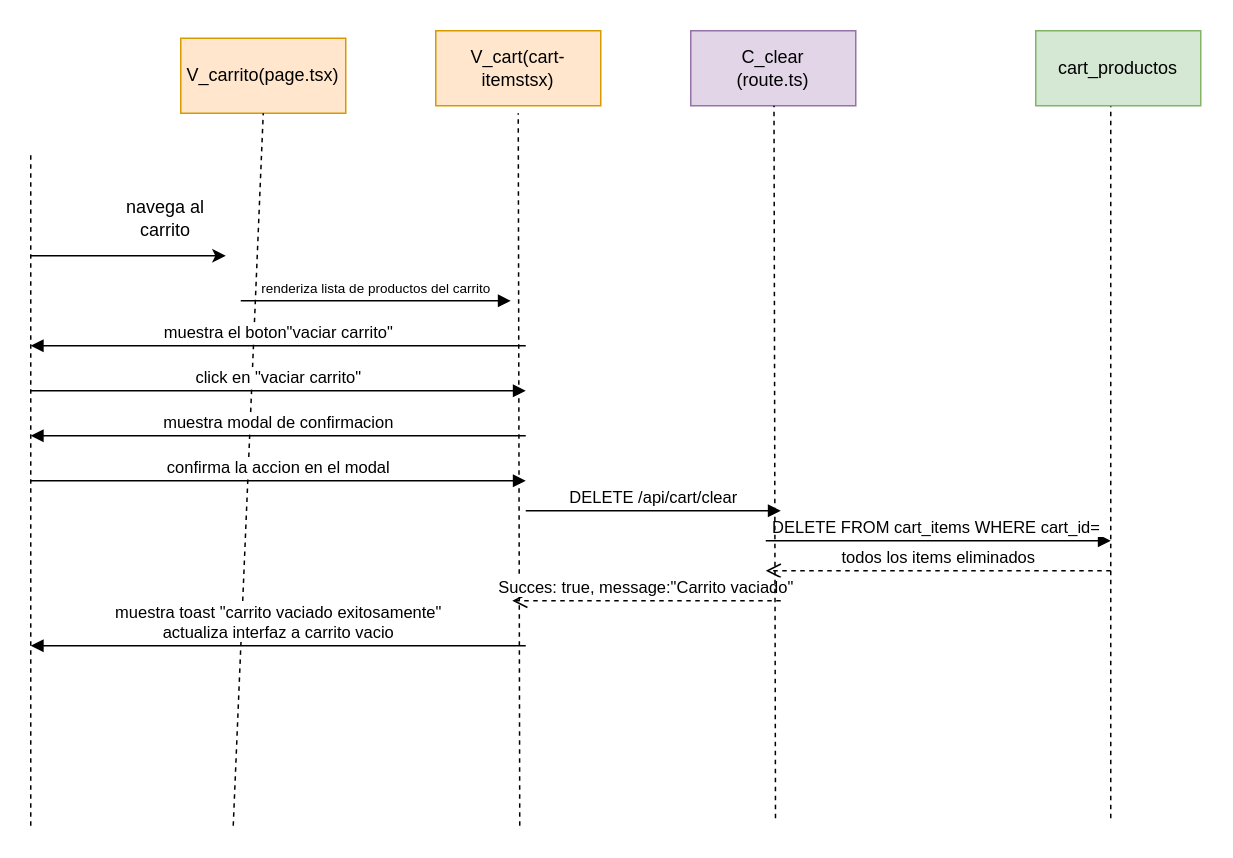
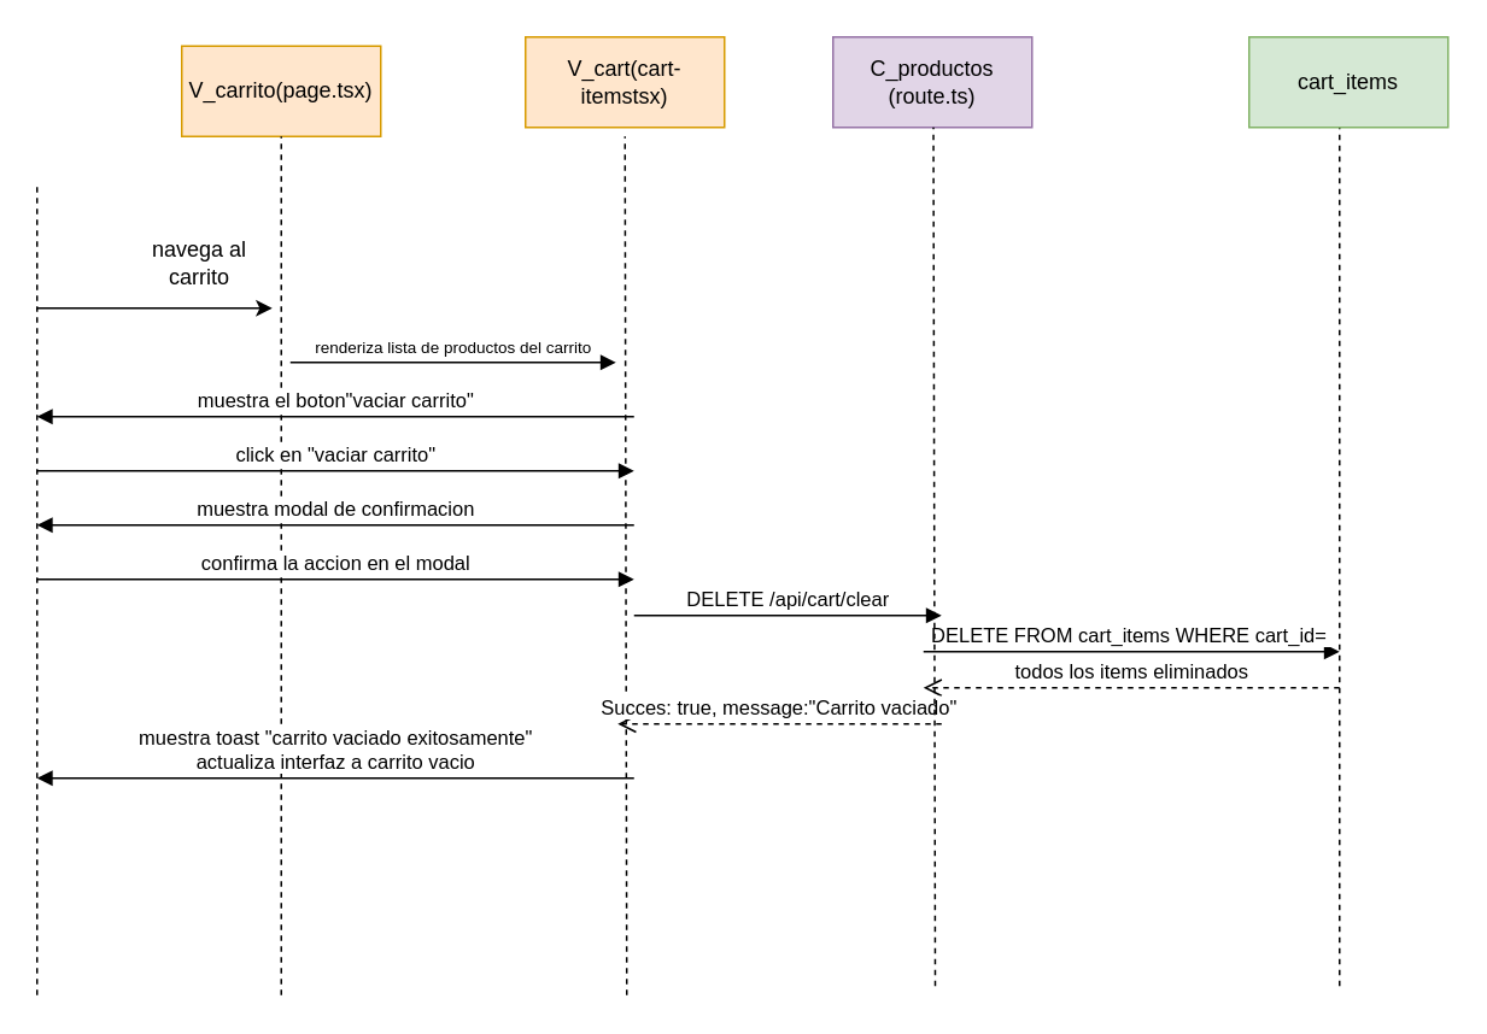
- <mxCell id="13" value="C_clear&lt;br&gt;(route.ts)" style="html=1;whiteSpace=wrap;fillColor=#e1d5e7;strokeColor=#9673a6;" vertex="1" parent="1"><mxGeometry x="460" y="20" width="110" height="50" as="geometry" /></mxCell>
+ <mxCell id="13" value="C_productos&lt;br&gt;(route.ts)" style="html=1;whiteSpace=wrap;fillColor=#e1d5e7;strokeColor=#9673a6;" vertex="1" parent="1"><mxGeometry x="460" y="20" width="110" height="50" as="geometry" /></mxCell>
- <mxCell id="10" value="cart_productos" style="html=1;whiteSpace=wrap;fillColor=#d5e8d4;strokeColor=#82b366;" vertex="1" parent="1"><mxGeometry x="690" y="20" width="110" height="50" as="geometry" /></mxCell>
+ <mxCell id="10" value="cart_items" style="html=1;whiteSpace=wrap;fillColor=#d5e8d4;strokeColor=#82b366;" vertex="1" parent="1"><mxGeometry x="690" y="20" width="110" height="50" as="geometry" /></mxCell>
- <mxCell id="2" value="V_carrito(page.tsx)" style="html=1;whiteSpace=wrap;fillColor=#ffe6cc;strokeColor=#d79b00;" vertex="1" parent="1"><mxGeometry x="120" y="25" width="110" height="50" as="geometry" /></mxCell>
+ <mxCell id="2" value="V_carrito(page.tsx)" style="html=1;whiteSpace=wrap;fillColor=#ffe6cc;strokeColor=#d79b00;" vertex="1" parent="1"><mxGeometry x="100" y="25" width="110" height="50" as="geometry" /></mxCell>
